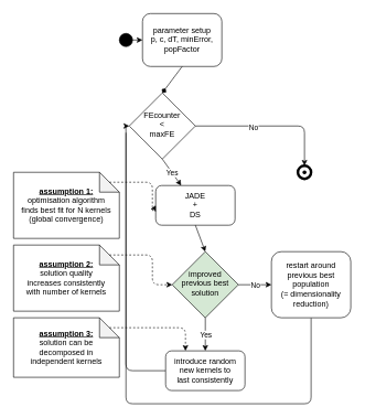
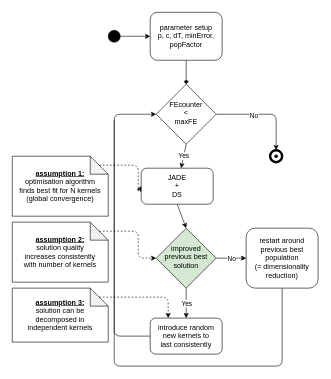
- <mxCell id="4" value="&lt;div&gt;parameter setup&lt;/div&gt;&lt;div&gt;p, c, dT, minError,&lt;/div&gt;&lt;div&gt;popFactor&lt;br&gt;&lt;/div&gt;" style="rounded=1;whiteSpace=wrap;html=1;fontSize=12;glass=0;strokeWidth=1;shadow=0;" parent="1" vertex="1"><mxGeometry x="215" y="20" width="120" height="80" as="geometry" /></mxCell>
+ <mxCell id="4" value="&lt;div&gt;parameter setup&lt;/div&gt;&lt;div&gt;p, c, dT, minError,&lt;/div&gt;&lt;div&gt;popFactor&lt;br&gt;&lt;/div&gt;" style="rounded=1;whiteSpace=wrap;html=1;fontSize=12;glass=0;strokeWidth=1;shadow=0;" parent="1" vertex="1"><mxGeometry x="250" y="20" width="120" height="80" as="geometry" /></mxCell>
- <mxCell id="5" value="&lt;div&gt;FEcounter &lt;br&gt;&lt;/div&gt;&lt;div&gt;&amp;lt;&lt;/div&gt;&lt;div&gt;maxFE&lt;br&gt;&lt;/div&gt;" style="rhombus;whiteSpace=wrap;html=1;shadow=0;fontFamily=Helvetica;fontSize=12;align=center;strokeWidth=1;spacing=6;spacingTop=-4;" parent="1" vertex="1"><mxGeometry x="195" y="140" width="100" height="100" as="geometry" /></mxCell>
+ <mxCell id="5" value="&lt;div&gt;FEcounter &lt;br&gt;&lt;/div&gt;&lt;div&gt;&amp;lt;&lt;/div&gt;&lt;div&gt;maxFE&lt;br&gt;&lt;/div&gt;" style="rhombus;whiteSpace=wrap;html=1;shadow=0;fontFamily=Helvetica;fontSize=12;align=center;strokeWidth=1;spacing=6;spacingTop=-4;" parent="1" vertex="1"><mxGeometry x="260" y="140" width="100" height="100" as="geometry" /></mxCell>
